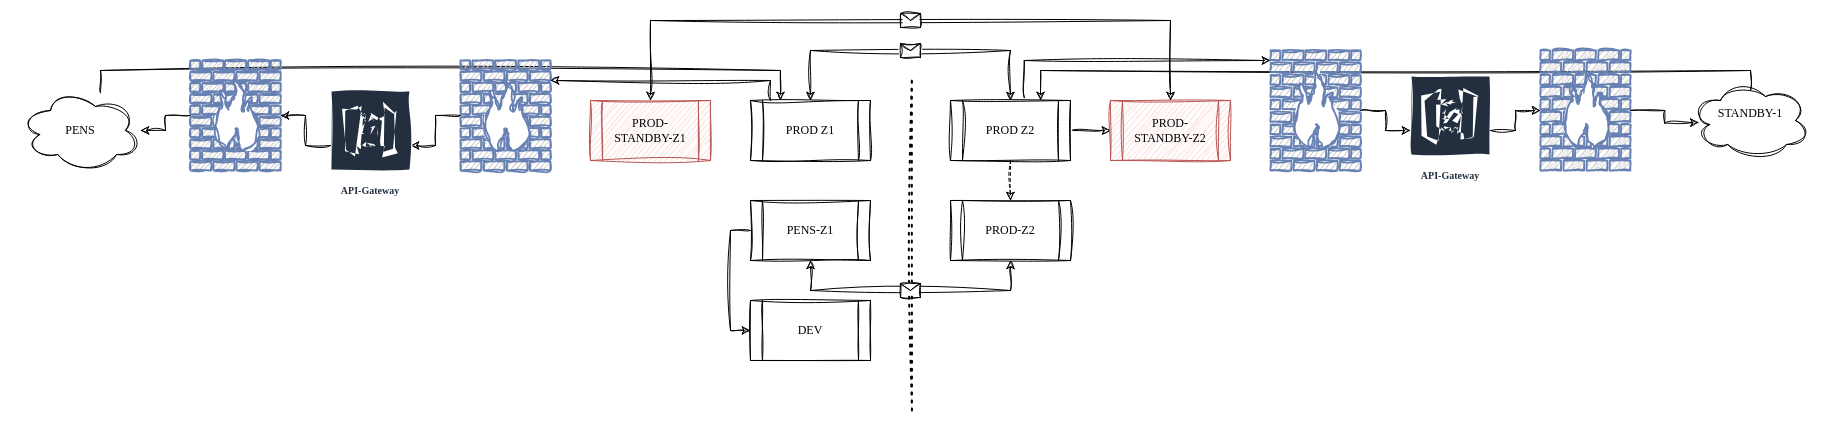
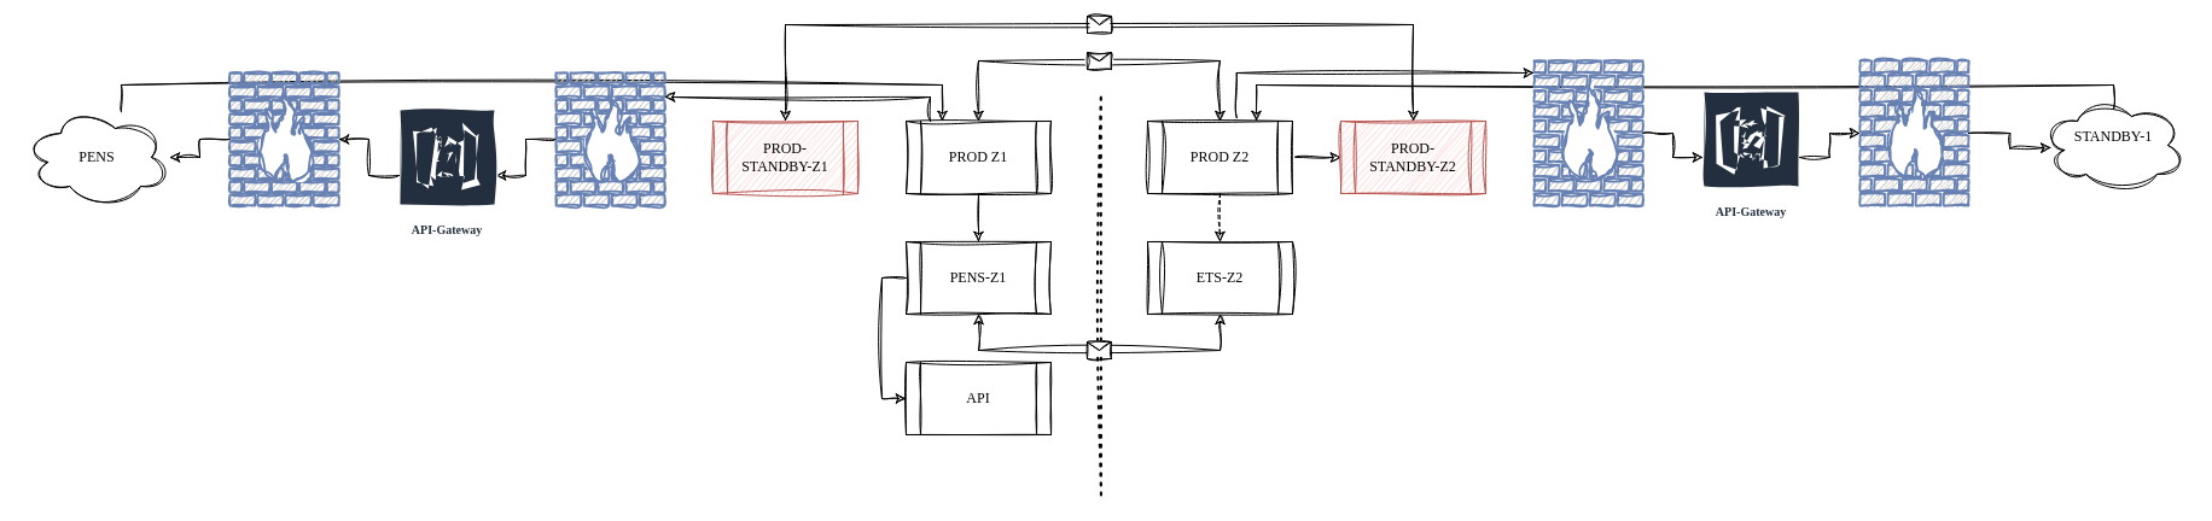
+ <mxCell id="18" value="" style="endArrow=classic;html=1;rounded=0;exitX=0.5;exitY=1;exitDx=0;exitDy=0;entryX=0.5;entryY=0;entryDx=0;entryDy=0;labelBackgroundColor=none;fontColor=default;sketch=1;curveFitting=1;jiggle=2;" edge="1" parent="1" source="6" target="3"><mxGeometry width="50" height="50" relative="1" as="geometry"><mxPoint x="790" y="280" as="sourcePoint" /><mxPoint x="840" y="230" as="targetPoint" /><Array as="points"><mxPoint x="810" y="190" /></Array></mxGeometry></mxCell>
- <mxCell id="17" value="PROD-Z2" style="shape=process;whiteSpace=wrap;html=1;backgroundOutline=1;labelBackgroundColor=none;rounded=0;sketch=1;curveFitting=1;jiggle=2;fontFamily=Comic Sans MS;" vertex="1" parent="1"><mxGeometry x="950" y="200" width="120" height="60" as="geometry" /></mxCell>
+ <mxCell id="17" value="ETS-Z2" style="shape=process;whiteSpace=wrap;html=1;backgroundOutline=1;labelBackgroundColor=none;rounded=0;sketch=1;curveFitting=1;jiggle=2;fontFamily=Comic Sans MS;" vertex="1" parent="1"><mxGeometry x="950" y="200" width="120" height="60" as="geometry" /></mxCell>
- <mxCell id="4" value="DEV" style="shape=process;whiteSpace=wrap;html=1;backgroundOutline=1;labelBackgroundColor=none;rounded=0;sketch=1;curveFitting=1;jiggle=2;fontFamily=Comic Sans MS;" vertex="1" parent="1"><mxGeometry x="750" y="300" width="120" height="60" as="geometry" /></mxCell>
+ <mxCell id="4" value="API" style="shape=process;whiteSpace=wrap;html=1;backgroundOutline=1;labelBackgroundColor=none;rounded=0;sketch=1;curveFitting=1;jiggle=2;fontFamily=Comic Sans MS;" vertex="1" parent="1"><mxGeometry x="750" y="300" width="120" height="60" as="geometry" /></mxCell>
